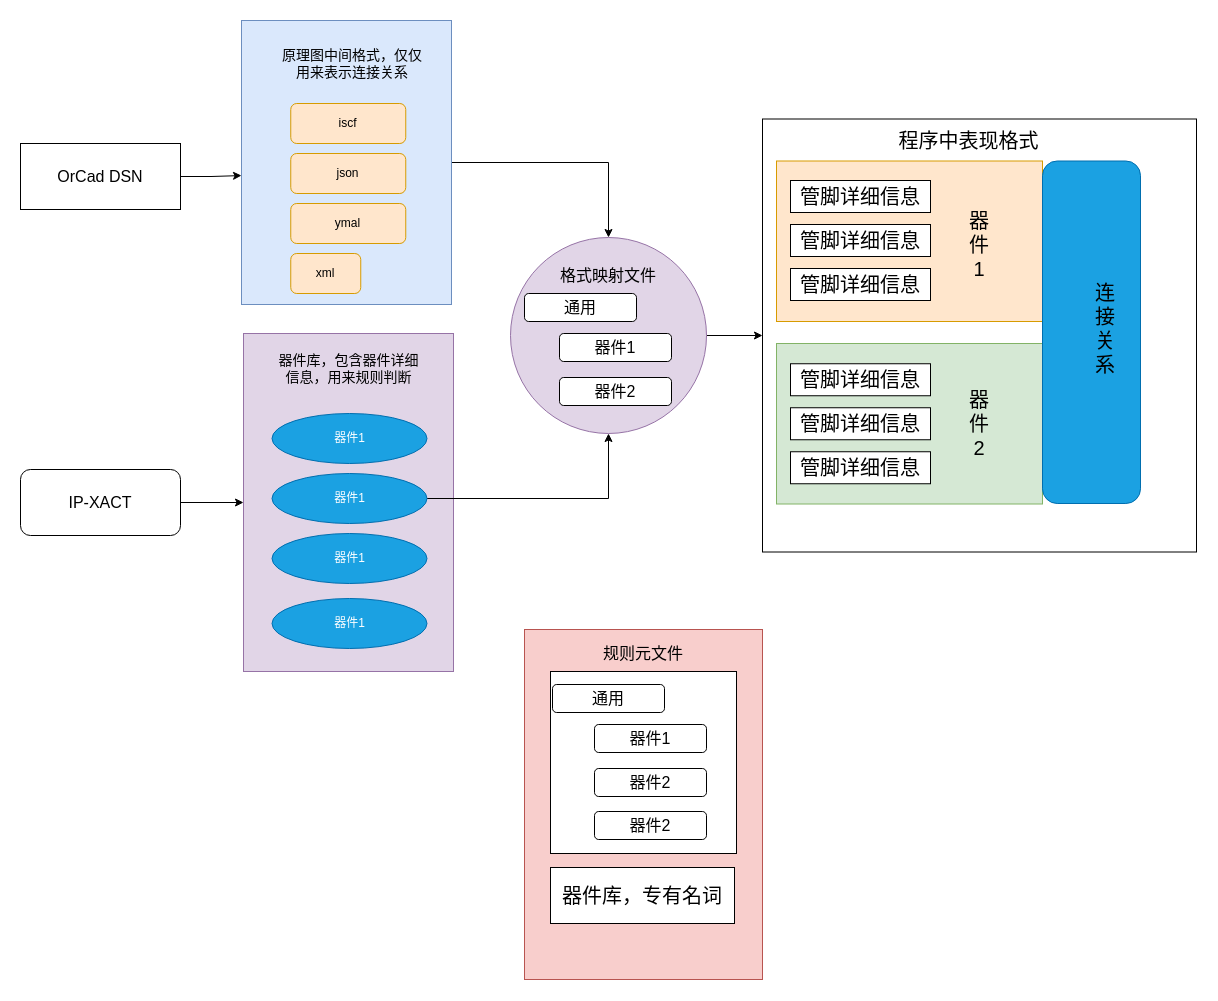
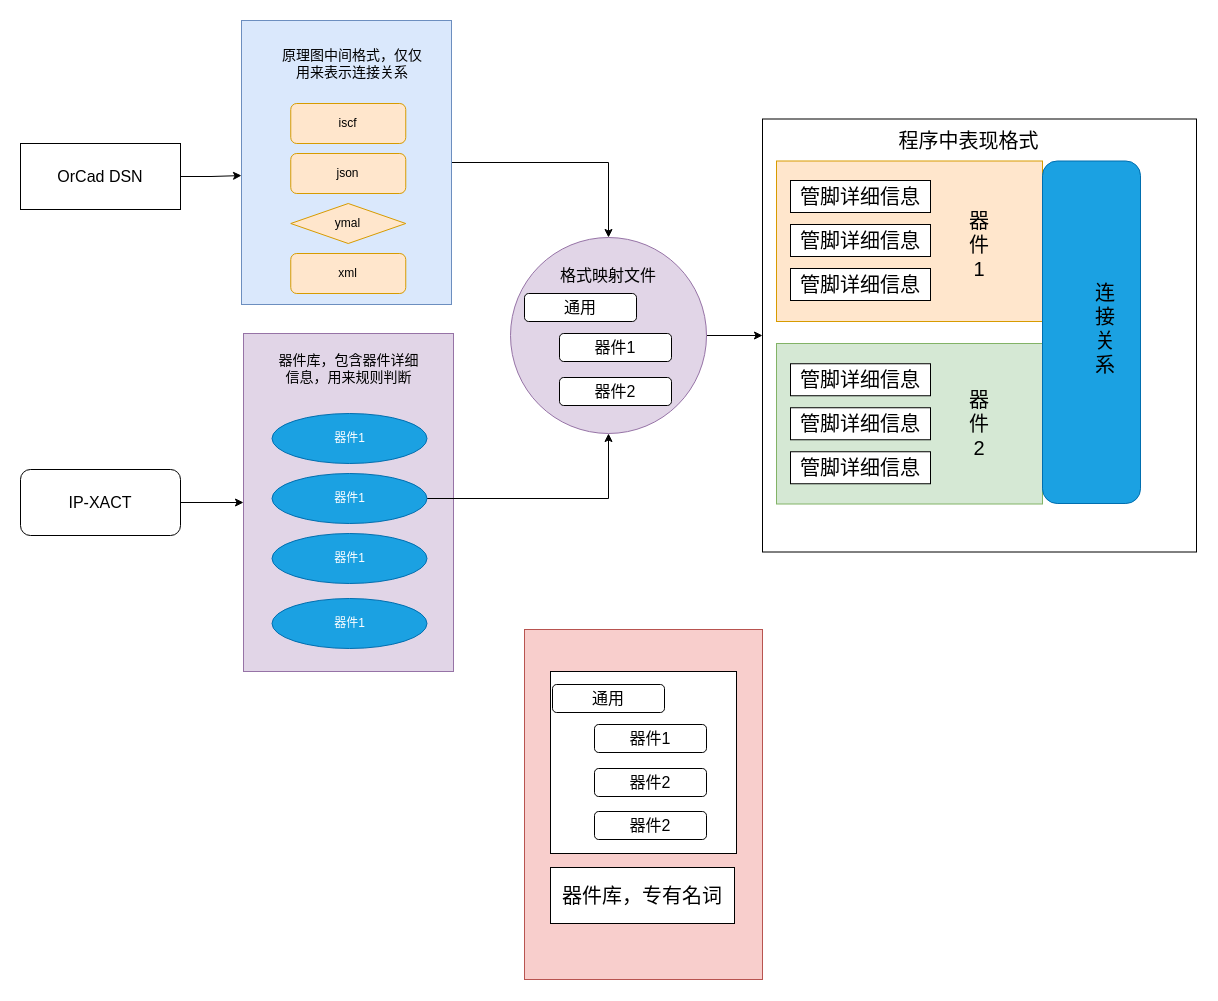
- <mxCell id="17" value="ymal" style="rounded=1;whiteSpace=wrap;html=1;fillColor=#ffe6cc;strokeColor=#d79b00;" vertex="1" parent="1"><mxGeometry x="290.25" y="203" width="115" height="40" as="geometry" /></mxCell>
+ <mxCell id="17" value="ymal" style="rhombus;whiteSpace=wrap;html=1;fillColor=#ffe6cc;strokeColor=#d79b00;" vertex="1" parent="1"><mxGeometry x="290.25" y="203" width="115" height="40" as="geometry" /></mxCell>
- <mxCell id="12" value="xml" style="rounded=1;whiteSpace=wrap;html=1;fillColor=#ffe6cc;strokeColor=#d79b00;" vertex="1" parent="1"><mxGeometry x="290.25" y="253" width="70" height="40" as="geometry" /></mxCell>
+ <mxCell id="12" value="xml" style="rounded=1;whiteSpace=wrap;html=1;fillColor=#ffe6cc;strokeColor=#d79b00;" vertex="1" parent="1"><mxGeometry x="290.25" y="253" width="115" height="40" as="geometry" /></mxCell>
- <mxCell id="41" value="规则元文件" style="text;html=1;strokeColor=none;fillColor=none;align=center;verticalAlign=middle;whiteSpace=wrap;rounded=0;fontSize=16;" vertex="1" parent="1"><mxGeometry x="594" y="635" width="98" height="36" as="geometry" /></mxCell>
